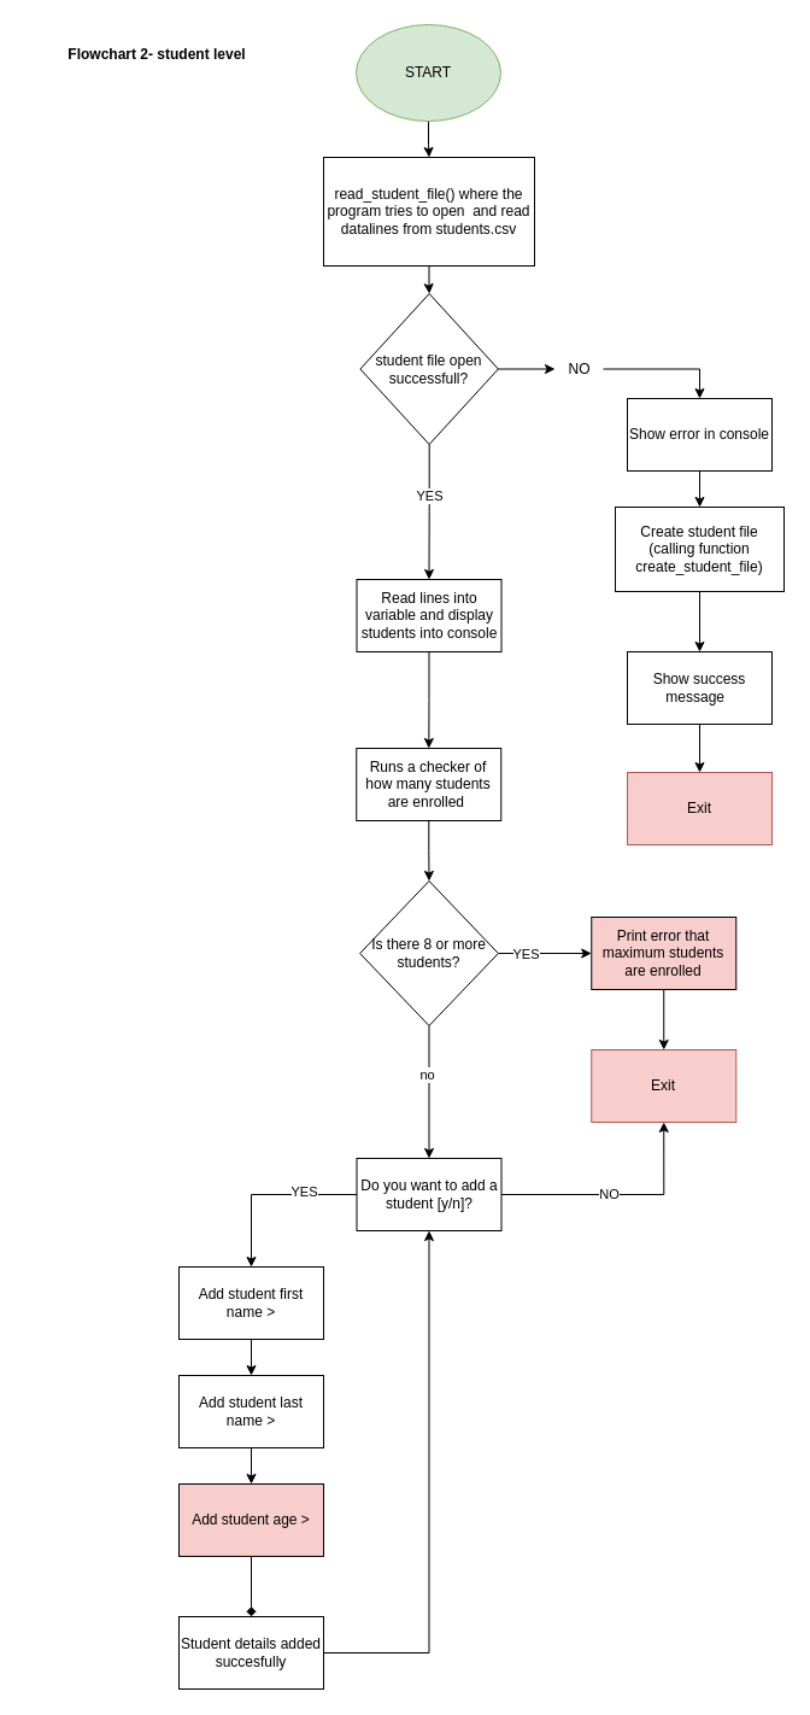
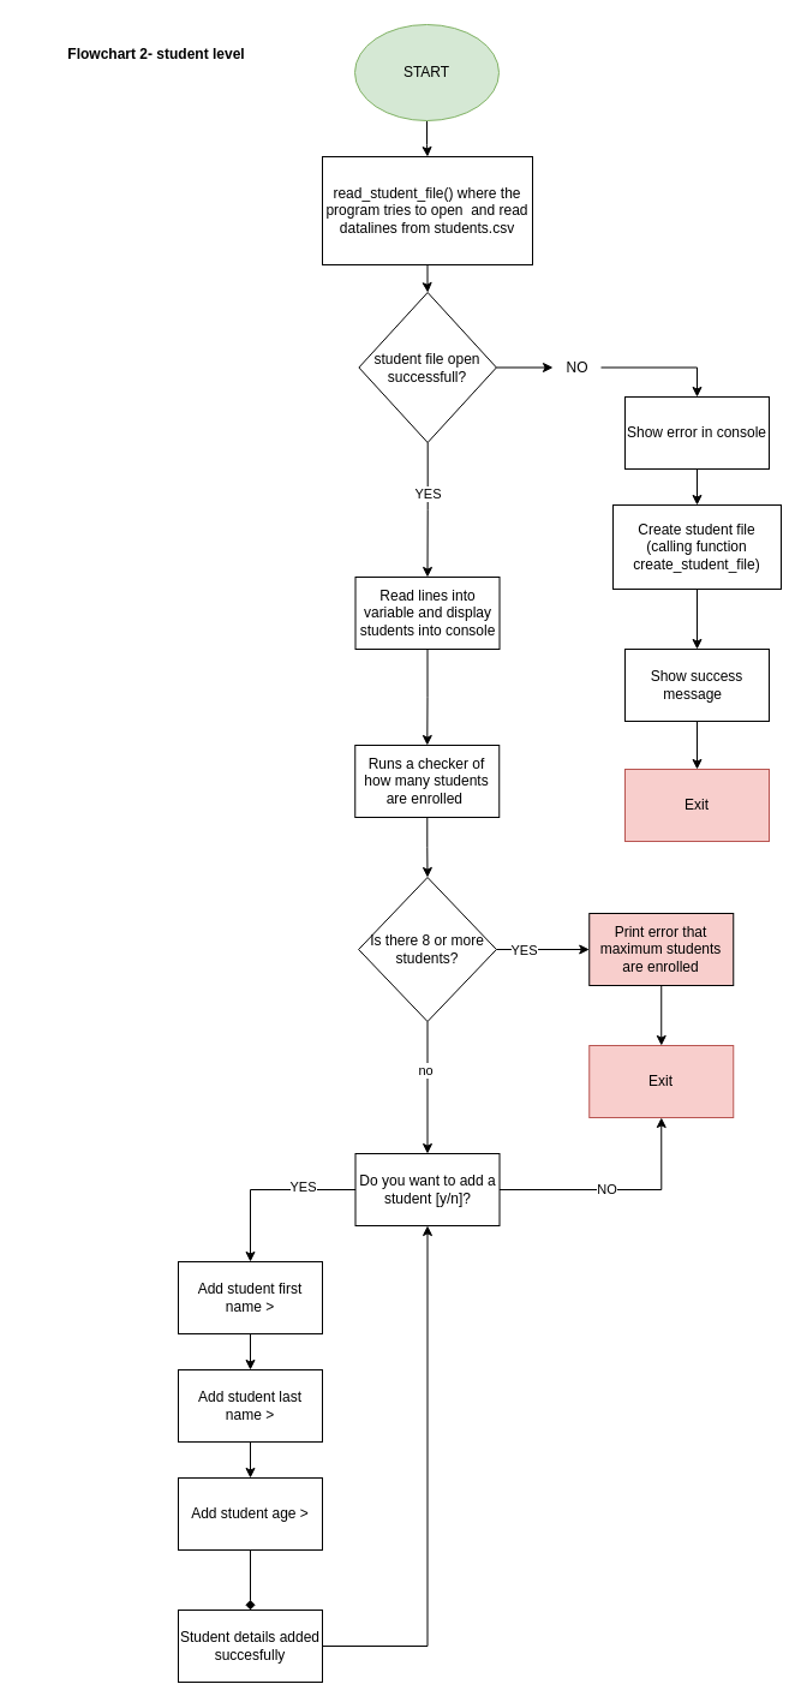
- <mxCell id="42" value="Add student age &amp;gt;" style="whiteSpace=wrap;html=1;fillColor=#f8cecc;" vertex="1" parent="1"><mxGeometry x="148.005" y="1230" width="120" height="60" as="geometry" /></mxCell>
+ <mxCell id="42" value="Add student age &amp;gt;" style="whiteSpace=wrap;html=1;" vertex="1" parent="1"><mxGeometry x="148.005" y="1230" width="120" height="60" as="geometry" /></mxCell>
